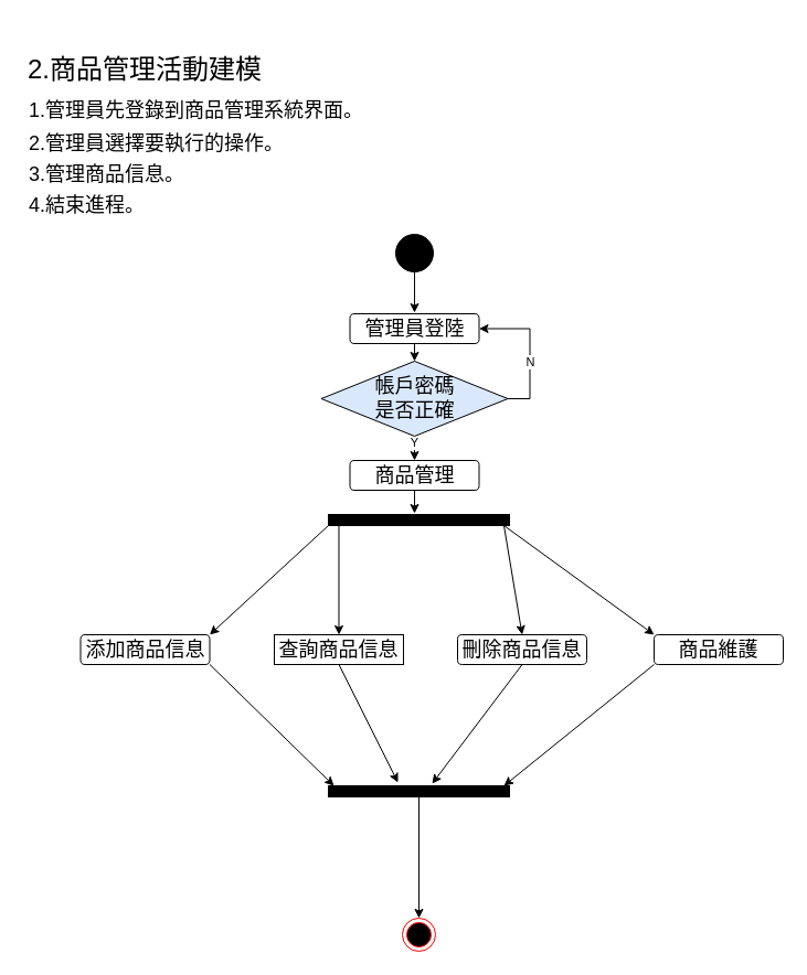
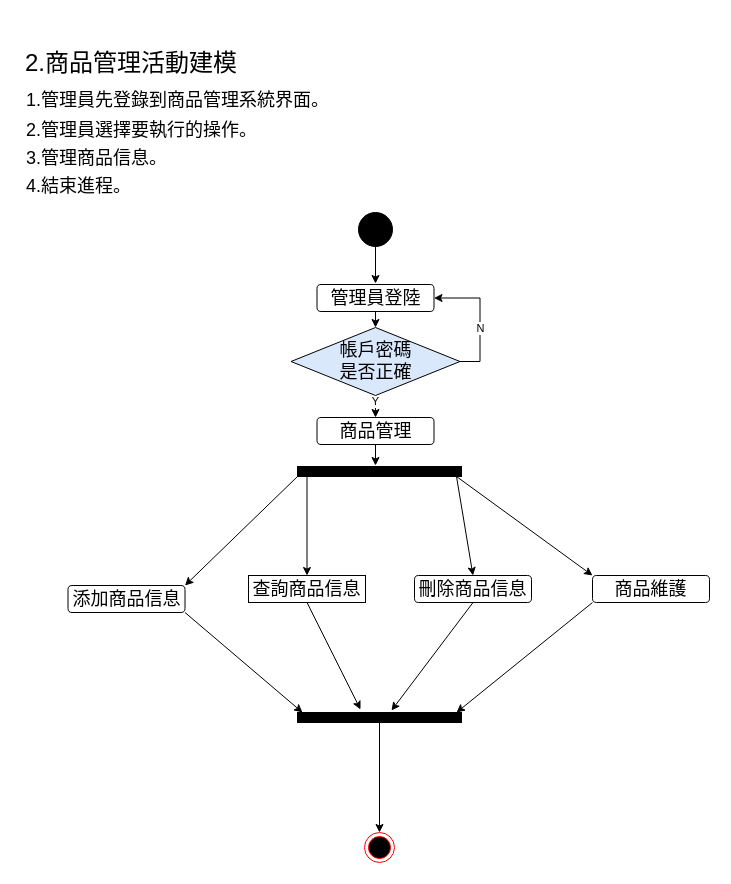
- <mxCell id="18" value="&lt;font style=&quot;font-size: 18px;&quot;&gt;添加商品信息&lt;/font&gt;" style="rounded=1;whiteSpace=wrap;html=1;" vertex="1" parent="1"><mxGeometry x="72.5" y="575" width="117" height="27" as="geometry" /></mxCell>
+ <mxCell id="18" value="&lt;font style=&quot;font-size: 18px;&quot;&gt;添加商品信息&lt;/font&gt;" style="rounded=1;whiteSpace=wrap;html=1;" vertex="1" parent="1"><mxGeometry x="67.5" y="585" width="117" height="27" as="geometry" /></mxCell>
